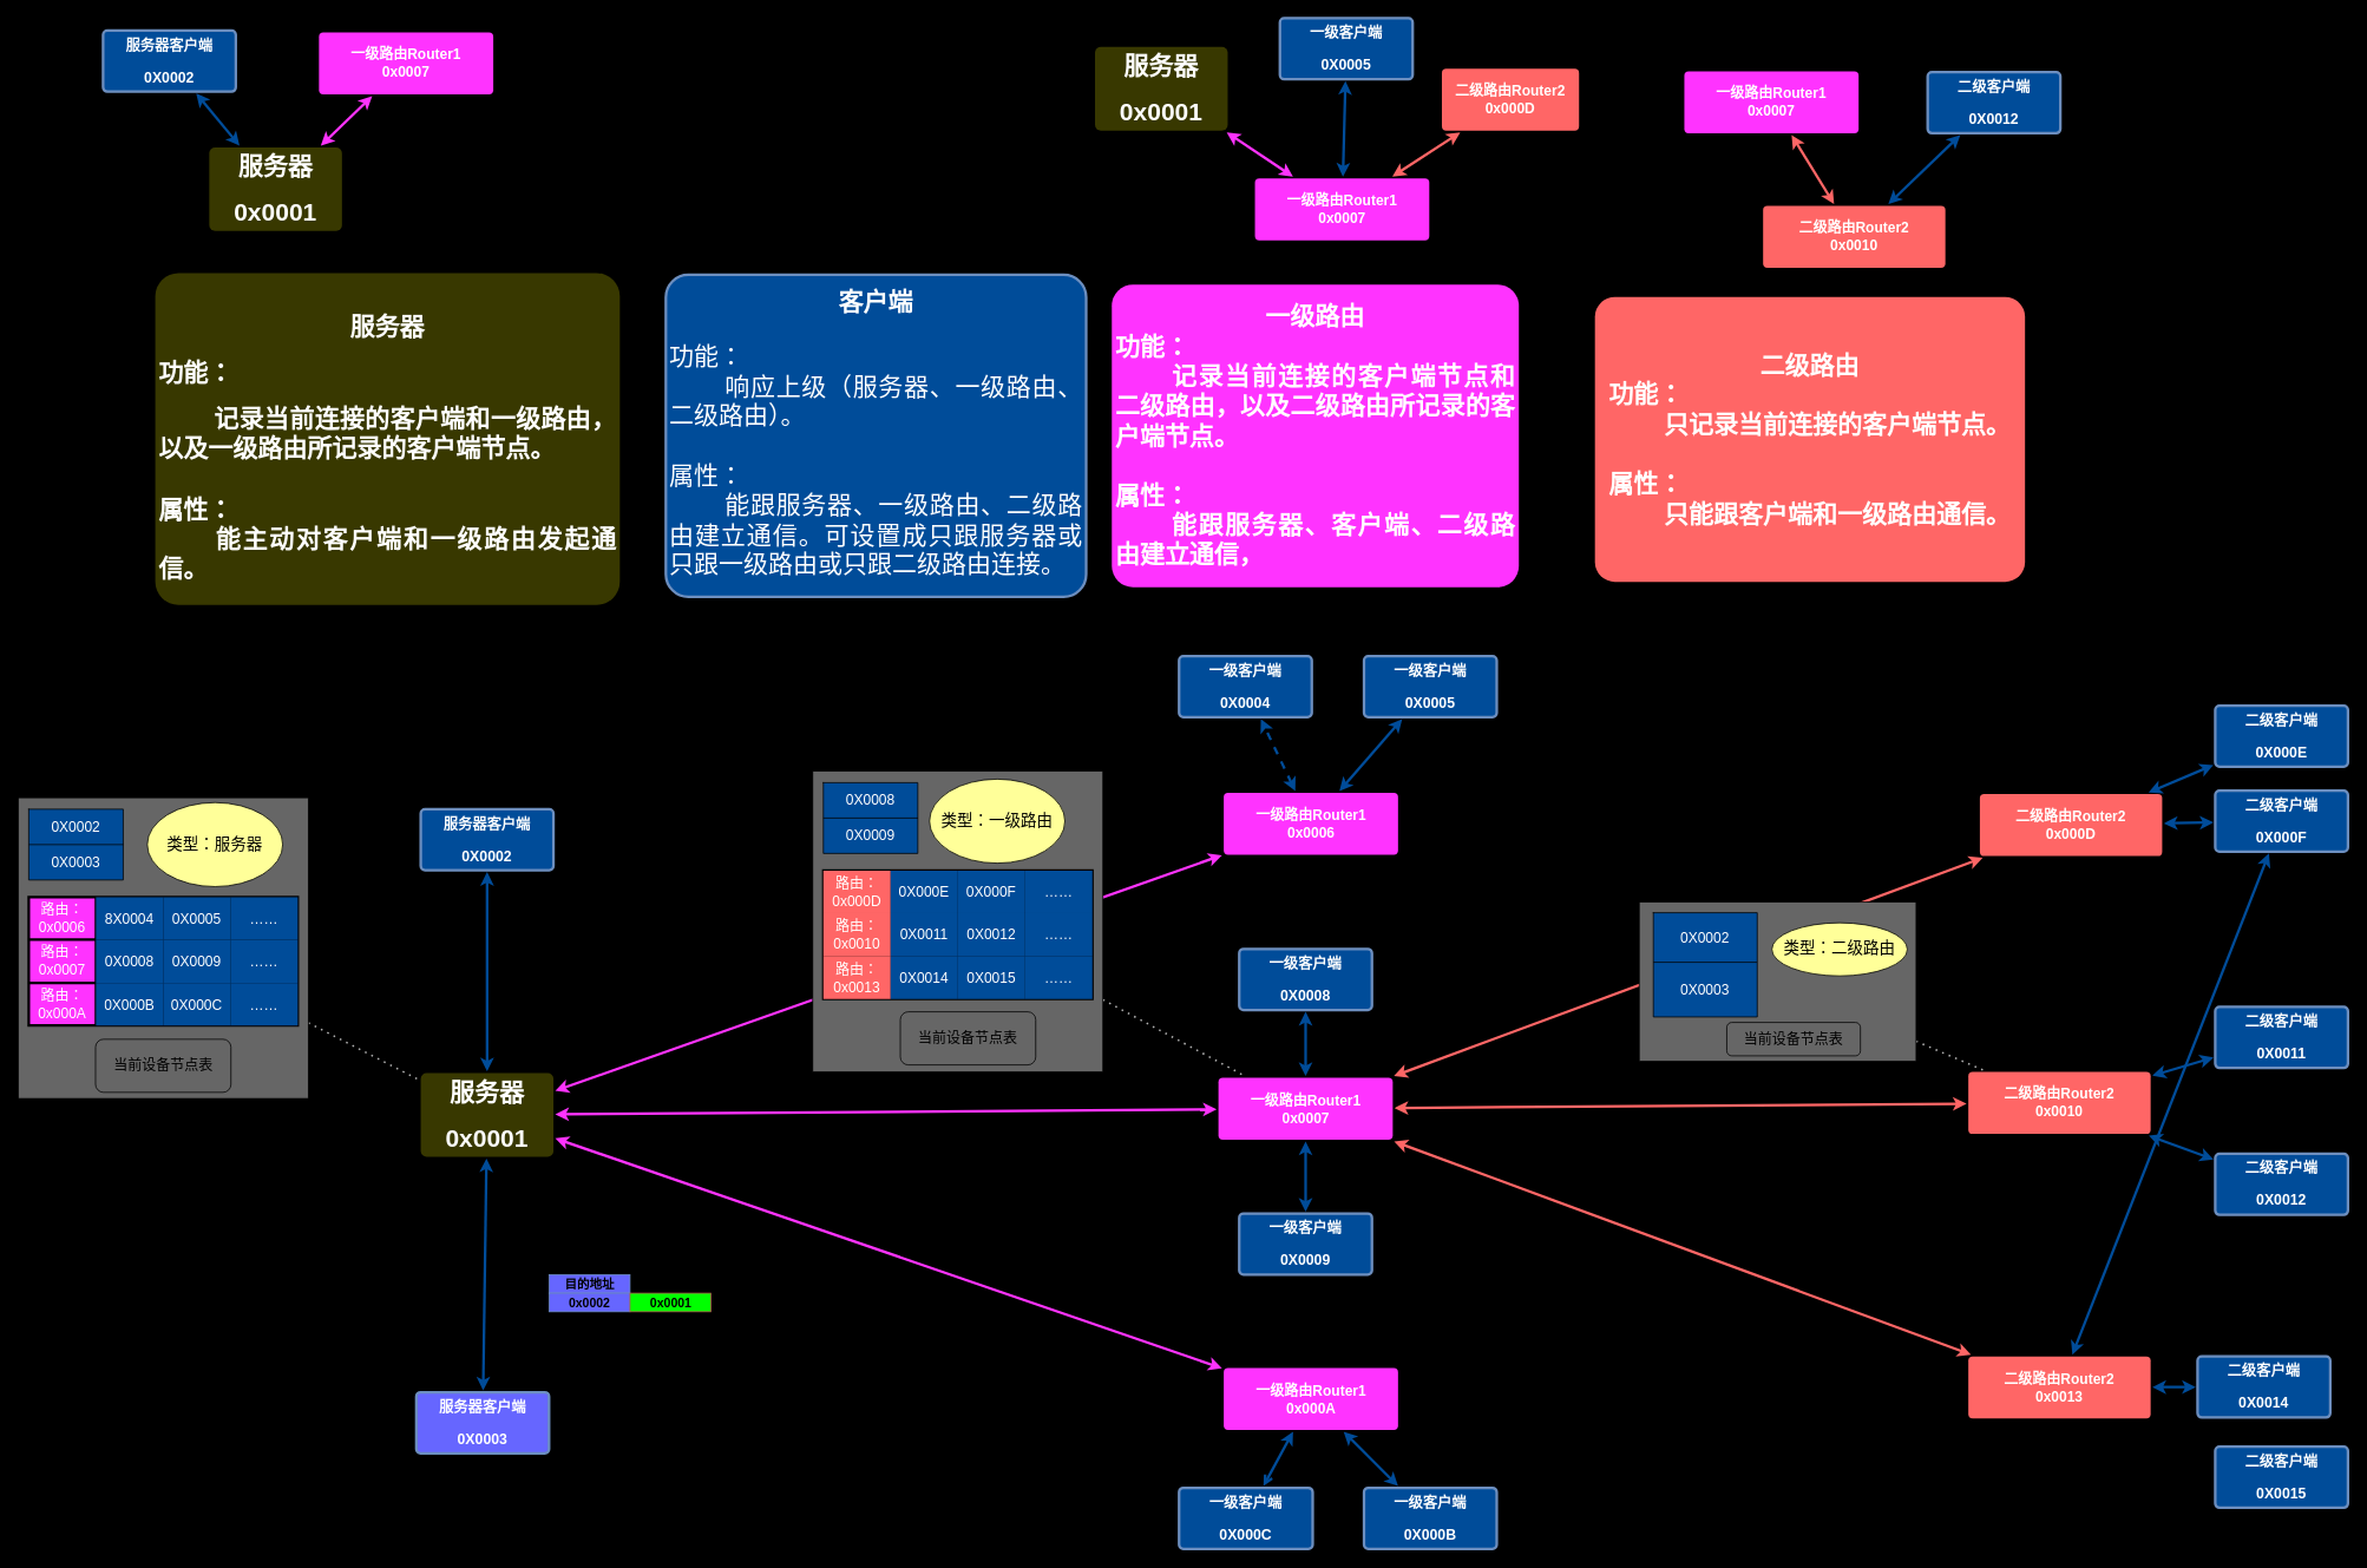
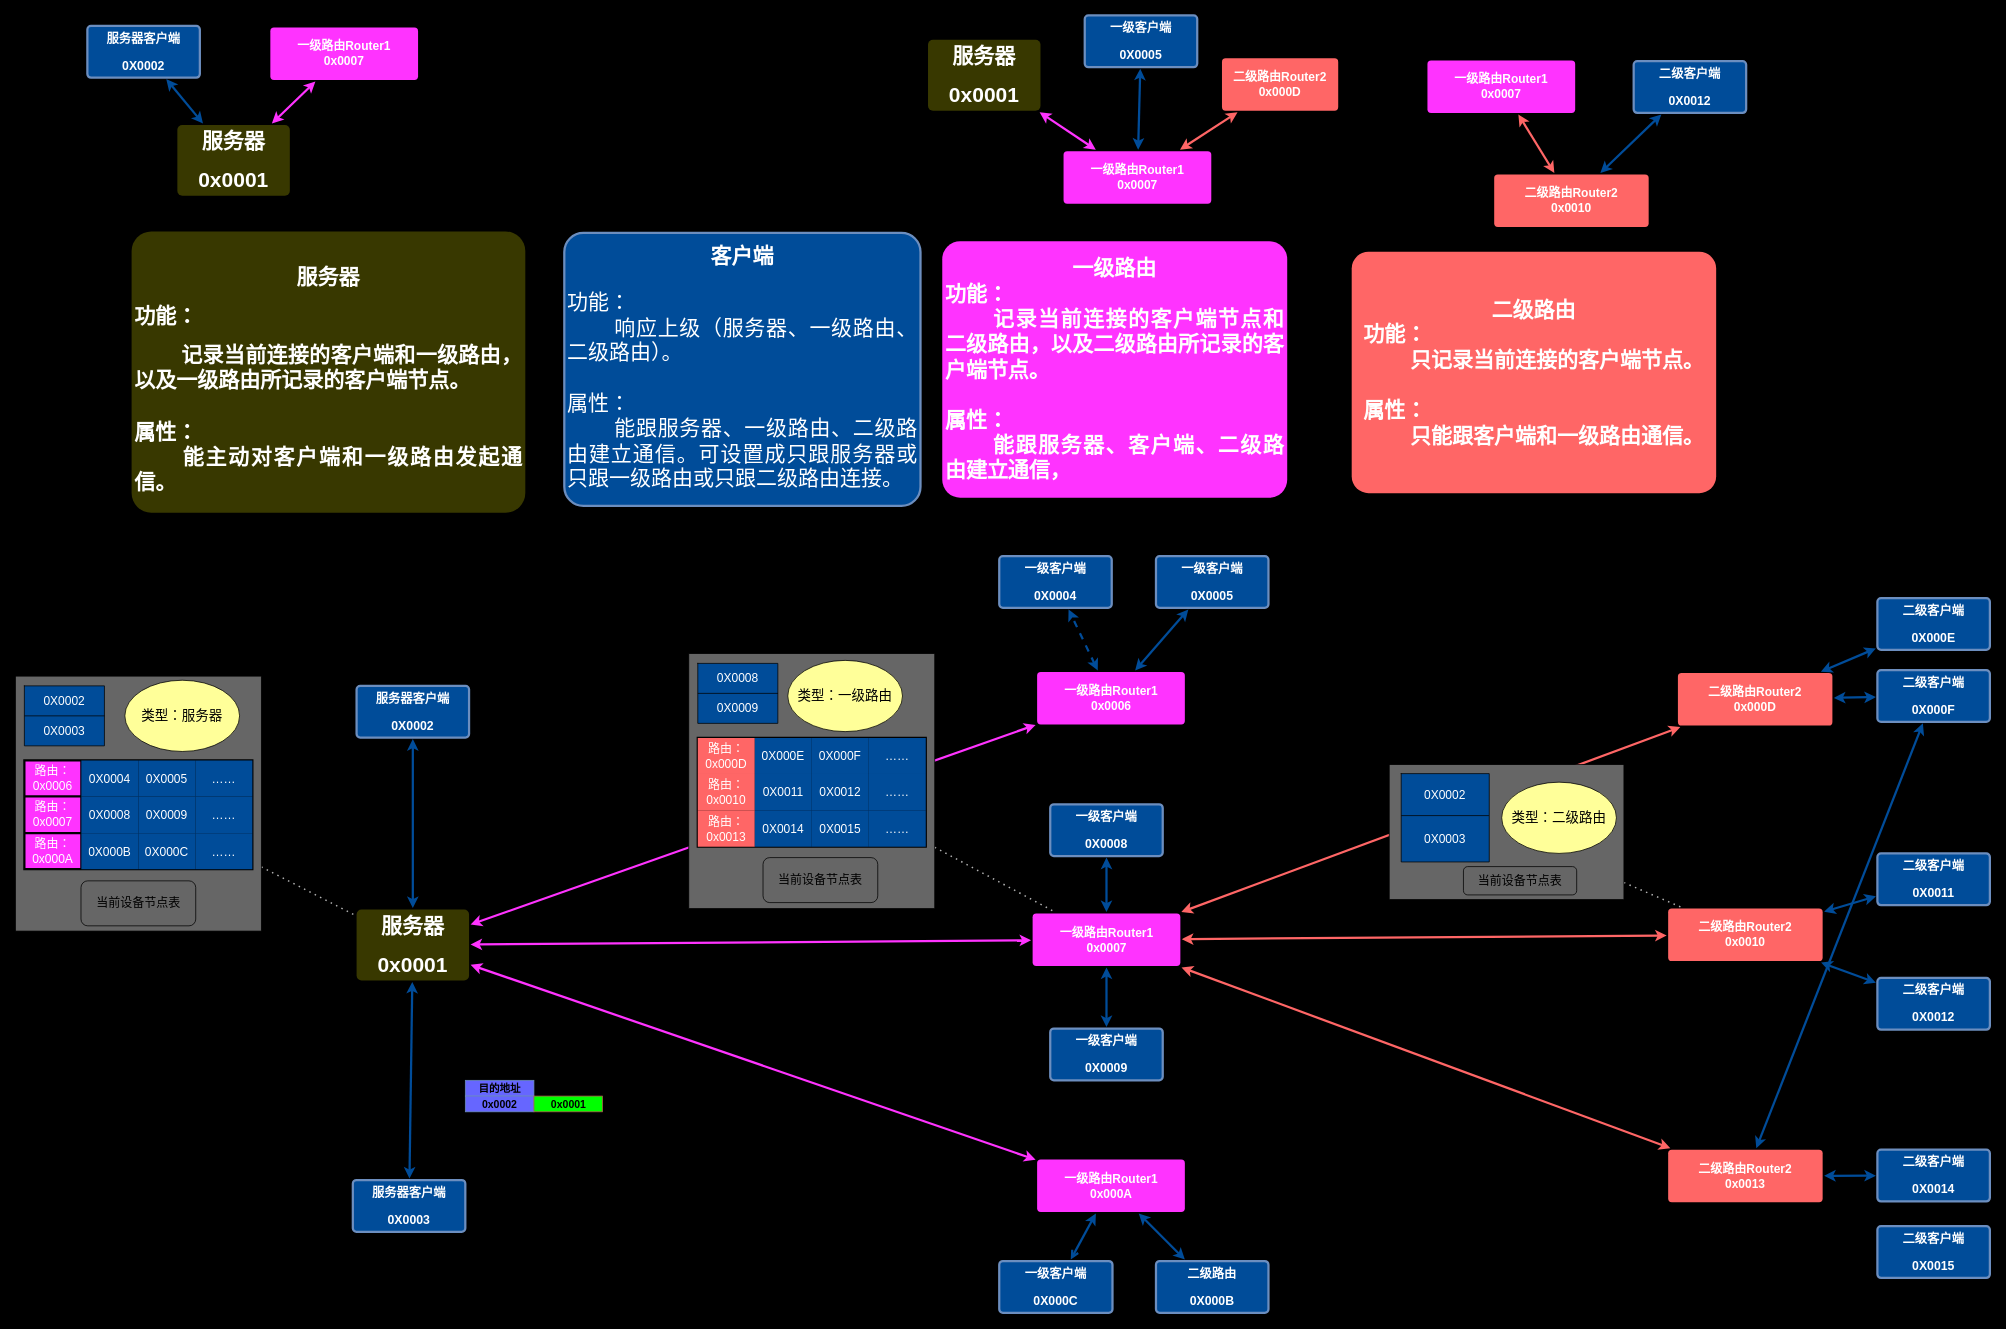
- <mxCell id="55" value="8X0004" style="shape=partialRectangle;html=1;whiteSpace=wrap;connectable=0;strokeColor=default;overflow=hidden;fillColor=#004C99;top=0;left=0;bottom=0;right=0;pointerEvents=1;fontSize=16;fontColor=#FFFFFF;strokeWidth=4;" parent="53" vertex="1"><mxGeometry x="76" width="76" height="48" as="geometry"><mxRectangle width="76" height="48" as="alternateBounds" /></mxGeometry></mxCell>
+ <mxCell id="55" value="0X0004" style="shape=partialRectangle;html=1;whiteSpace=wrap;connectable=0;strokeColor=default;overflow=hidden;fillColor=#004C99;top=0;left=0;bottom=0;right=0;pointerEvents=1;fontSize=16;fontColor=#FFFFFF;strokeWidth=4;" parent="53" vertex="1"><mxGeometry x="76" width="76" height="48" as="geometry"><mxRectangle width="76" height="48" as="alternateBounds" /></mxGeometry></mxCell>
- <mxCell id="108" value="&lt;font style=&quot;font-size: 18px;&quot;&gt;类型：二级路由&lt;/font&gt;" style="ellipse;whiteSpace=wrap;html=1;fillColor=#FFFF99;" parent="100" vertex="1"><mxGeometry x="150.0" y="23.41" width="153" height="60" as="geometry" /></mxCell>
+ <mxCell id="108" value="&lt;font style=&quot;font-size: 18px;&quot;&gt;类型：二级路由&lt;/font&gt;" style="ellipse;whiteSpace=wrap;html=1;fillColor=#FFFF99;" parent="100" vertex="1"><mxGeometry x="150.0" y="23.41" width="153" height="95" as="geometry" /></mxCell>
- <mxCell id="47" value="&lt;h3&gt;&lt;font color=&quot;#ffffff&quot;&gt;二级客户端&lt;/font&gt;&lt;/h3&gt;&lt;h3&gt;&lt;font color=&quot;#ffffff&quot;&gt;0X0014&lt;/font&gt;&lt;/h3&gt;" style="rounded=1;whiteSpace=wrap;html=1;shadow=0;labelBackgroundColor=none;strokeWidth=3;fontFamily=Helvetica;fontSize=14;align=center;spacing=5;fontStyle=0;arcSize=7;perimeterSpacing=2;fillColor=#004C99;strokeColor=#6c8ebf;" parent="1" vertex="1"><mxGeometry x="2483" y="1532.5" width="150" height="69" as="geometry" /></mxCell>
+ <mxCell id="47" value="&lt;h3&gt;&lt;font color=&quot;#ffffff&quot;&gt;二级客户端&lt;/font&gt;&lt;/h3&gt;&lt;h3&gt;&lt;font color=&quot;#ffffff&quot;&gt;0X0014&lt;/font&gt;&lt;/h3&gt;" style="rounded=1;whiteSpace=wrap;html=1;shadow=0;labelBackgroundColor=none;strokeWidth=3;fontFamily=Helvetica;fontSize=14;align=center;spacing=5;fontStyle=0;arcSize=7;perimeterSpacing=2;fillColor=#004C99;strokeColor=#6c8ebf;" parent="1" vertex="1"><mxGeometry x="2503" y="1532.5" width="150" height="69" as="geometry" /></mxCell>
- <mxCell id="18" value="&lt;h3&gt;&lt;font color=&quot;#ffffff&quot;&gt;服务器客户端&lt;/font&gt;&lt;/h3&gt;&lt;h3&gt;&lt;font color=&quot;#ffffff&quot;&gt;0X0003&lt;/font&gt;&lt;/h3&gt;" style="rounded=1;whiteSpace=wrap;html=1;shadow=0;labelBackgroundColor=none;strokeWidth=3;fontFamily=Helvetica;fontSize=14;align=center;spacing=5;fontStyle=0;arcSize=7;perimeterSpacing=2;fillColor=#6666ff;strokeColor=#6c8ebf;" parent="1" vertex="1"><mxGeometry x="470" y="1573" width="150" height="69" as="geometry" /></mxCell>
+ <mxCell id="18" value="&lt;h3&gt;&lt;font color=&quot;#ffffff&quot;&gt;服务器客户端&lt;/font&gt;&lt;/h3&gt;&lt;h3&gt;&lt;font color=&quot;#ffffff&quot;&gt;0X0003&lt;/font&gt;&lt;/h3&gt;" style="rounded=1;whiteSpace=wrap;html=1;shadow=0;labelBackgroundColor=none;strokeWidth=3;fontFamily=Helvetica;fontSize=14;align=center;spacing=5;fontStyle=0;arcSize=7;perimeterSpacing=2;fillColor=#004C99;strokeColor=#6c8ebf;" parent="1" vertex="1"><mxGeometry x="470" y="1573" width="150" height="69" as="geometry" /></mxCell>
- <mxCell id="25" value="&lt;h3&gt;&lt;font color=&quot;#ffffff&quot;&gt;一级客户端&lt;/font&gt;&lt;/h3&gt;&lt;h3&gt;&lt;font color=&quot;#ffffff&quot;&gt;0X000B&lt;/font&gt;&lt;/h3&gt;" style="rounded=1;whiteSpace=wrap;html=1;shadow=0;labelBackgroundColor=none;strokeWidth=3;fontFamily=Helvetica;fontSize=14;align=center;spacing=5;fontStyle=0;arcSize=7;perimeterSpacing=2;fillColor=#004C99;strokeColor=#6c8ebf;" parent="1" vertex="1"><mxGeometry x="1541" y="1681" width="150" height="69" as="geometry" /></mxCell>
+ <mxCell id="25" value="&lt;h3&gt;&lt;font color=&quot;#ffffff&quot;&gt;二级路由&lt;/font&gt;&lt;/h3&gt;&lt;h3&gt;&lt;font color=&quot;#ffffff&quot;&gt;0X000B&lt;/font&gt;&lt;/h3&gt;" style="rounded=1;whiteSpace=wrap;html=1;shadow=0;labelBackgroundColor=none;strokeWidth=3;fontFamily=Helvetica;fontSize=14;align=center;spacing=5;fontStyle=0;arcSize=7;perimeterSpacing=2;fillColor=#004C99;strokeColor=#6c8ebf;" parent="1" vertex="1"><mxGeometry x="1541" y="1681" width="150" height="69" as="geometry" /></mxCell>
